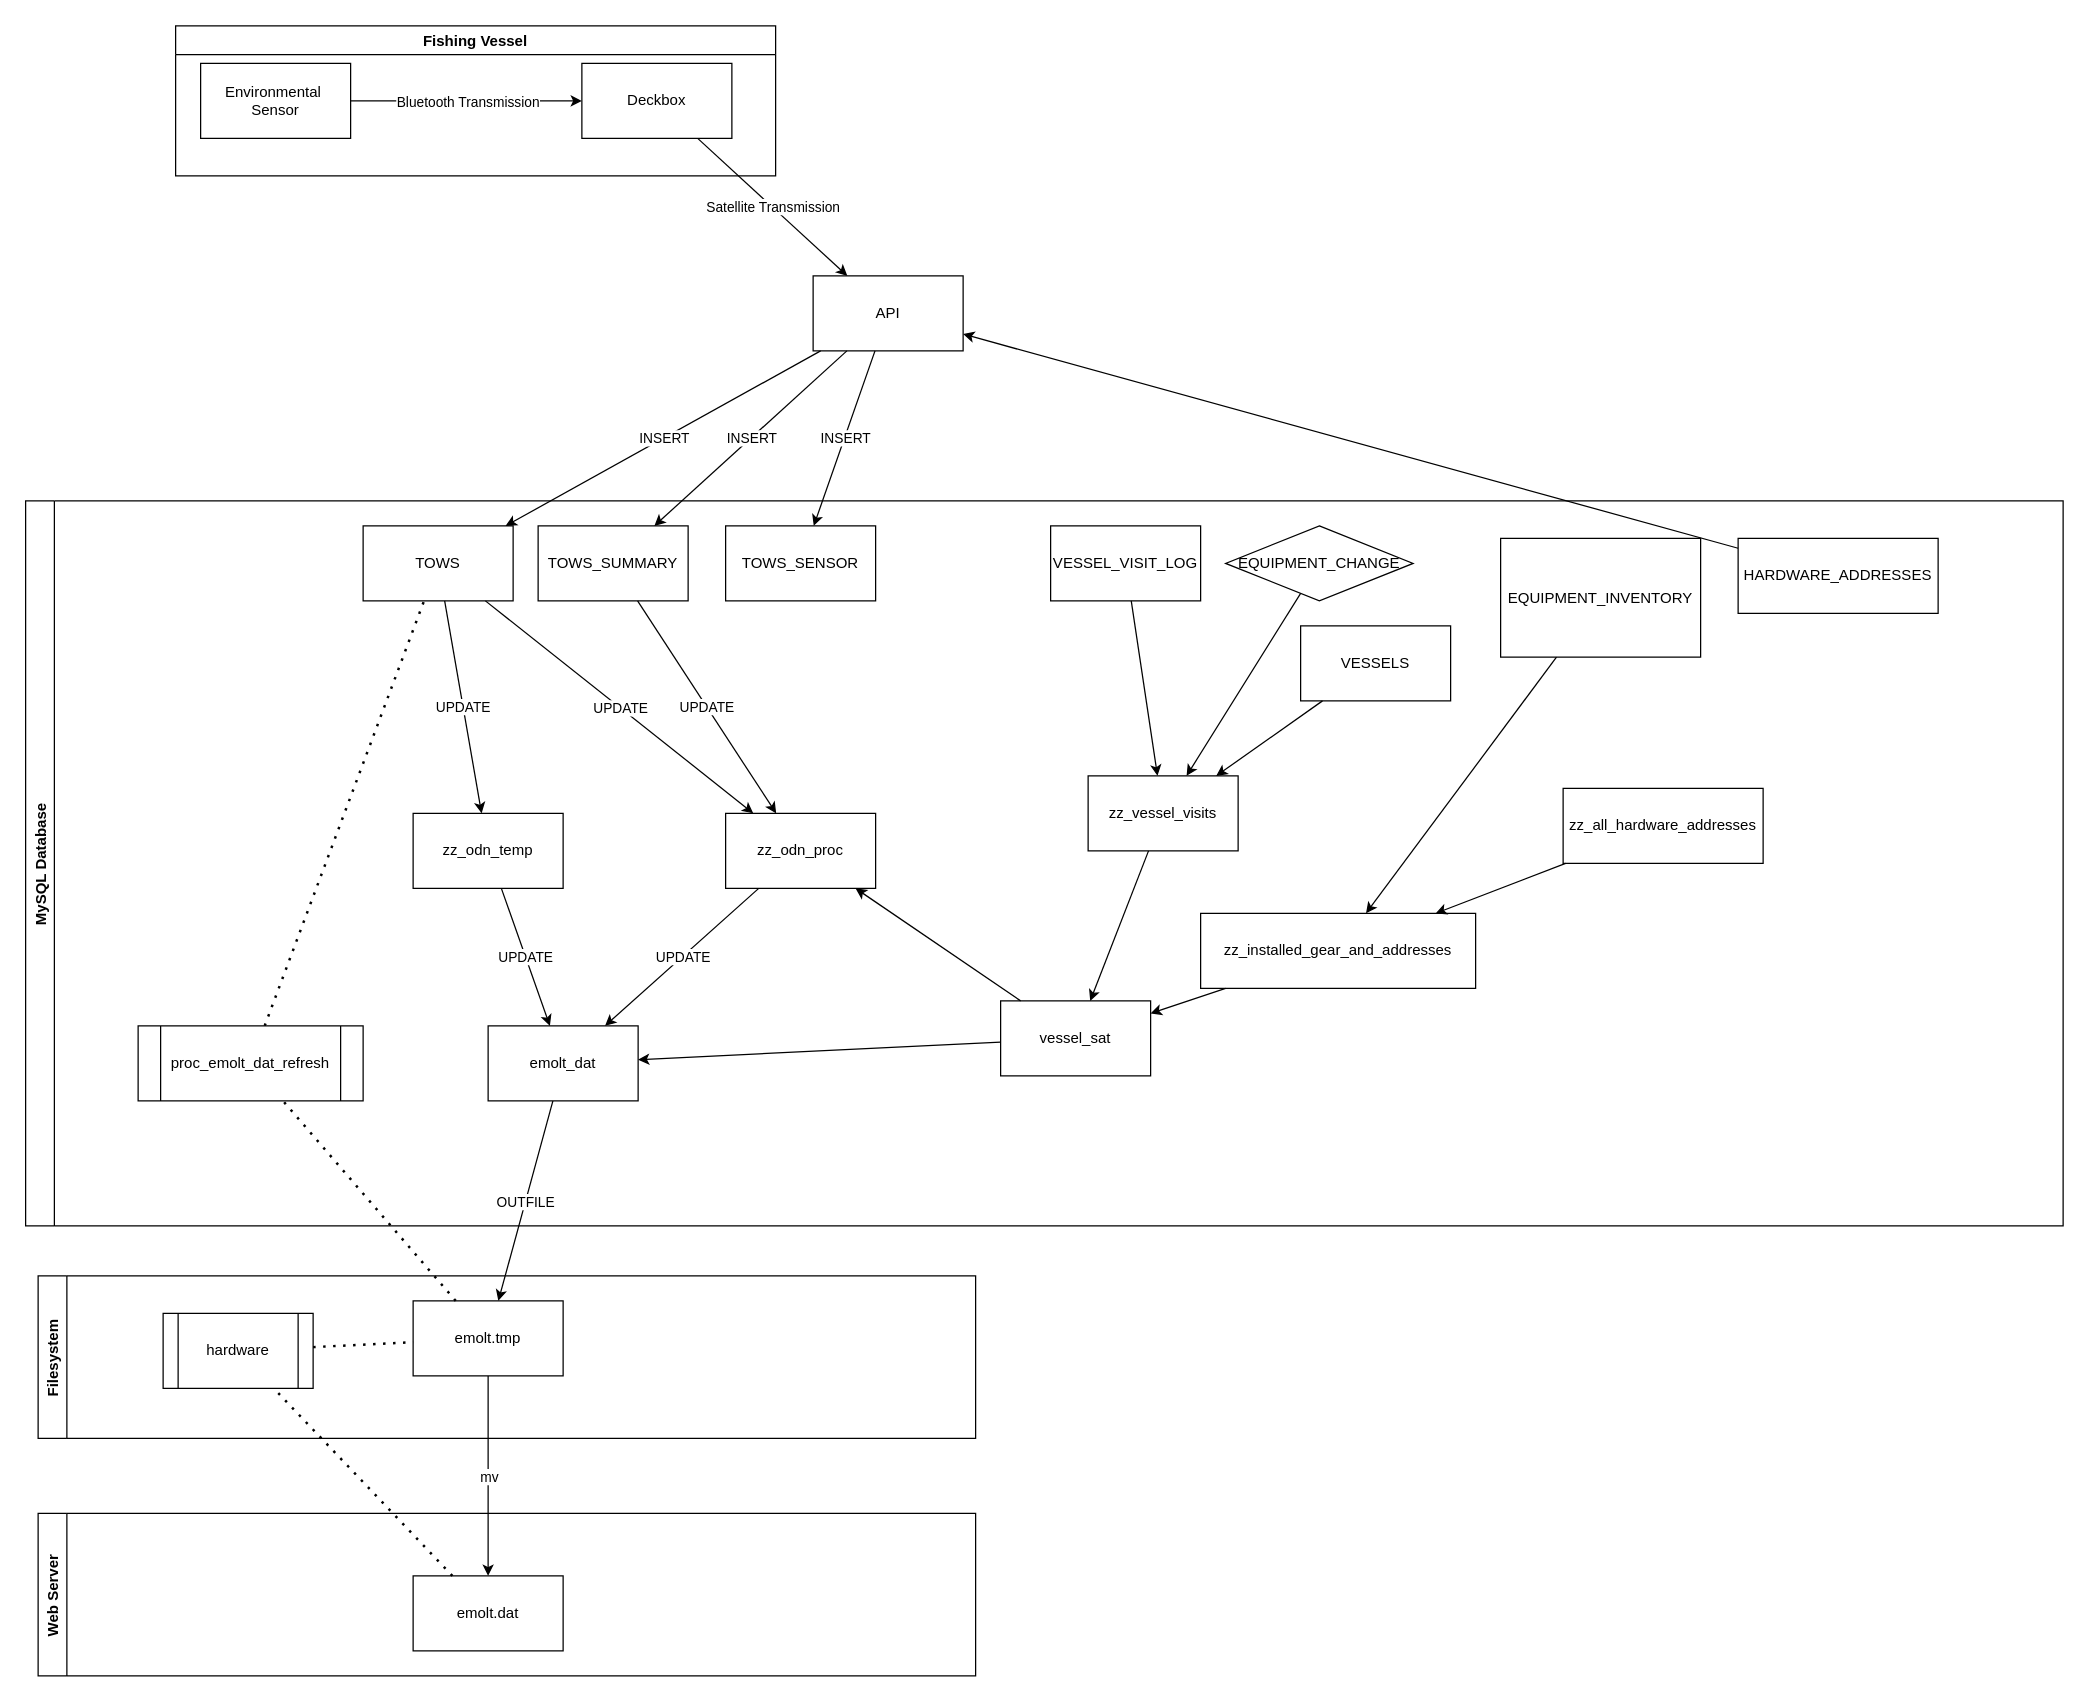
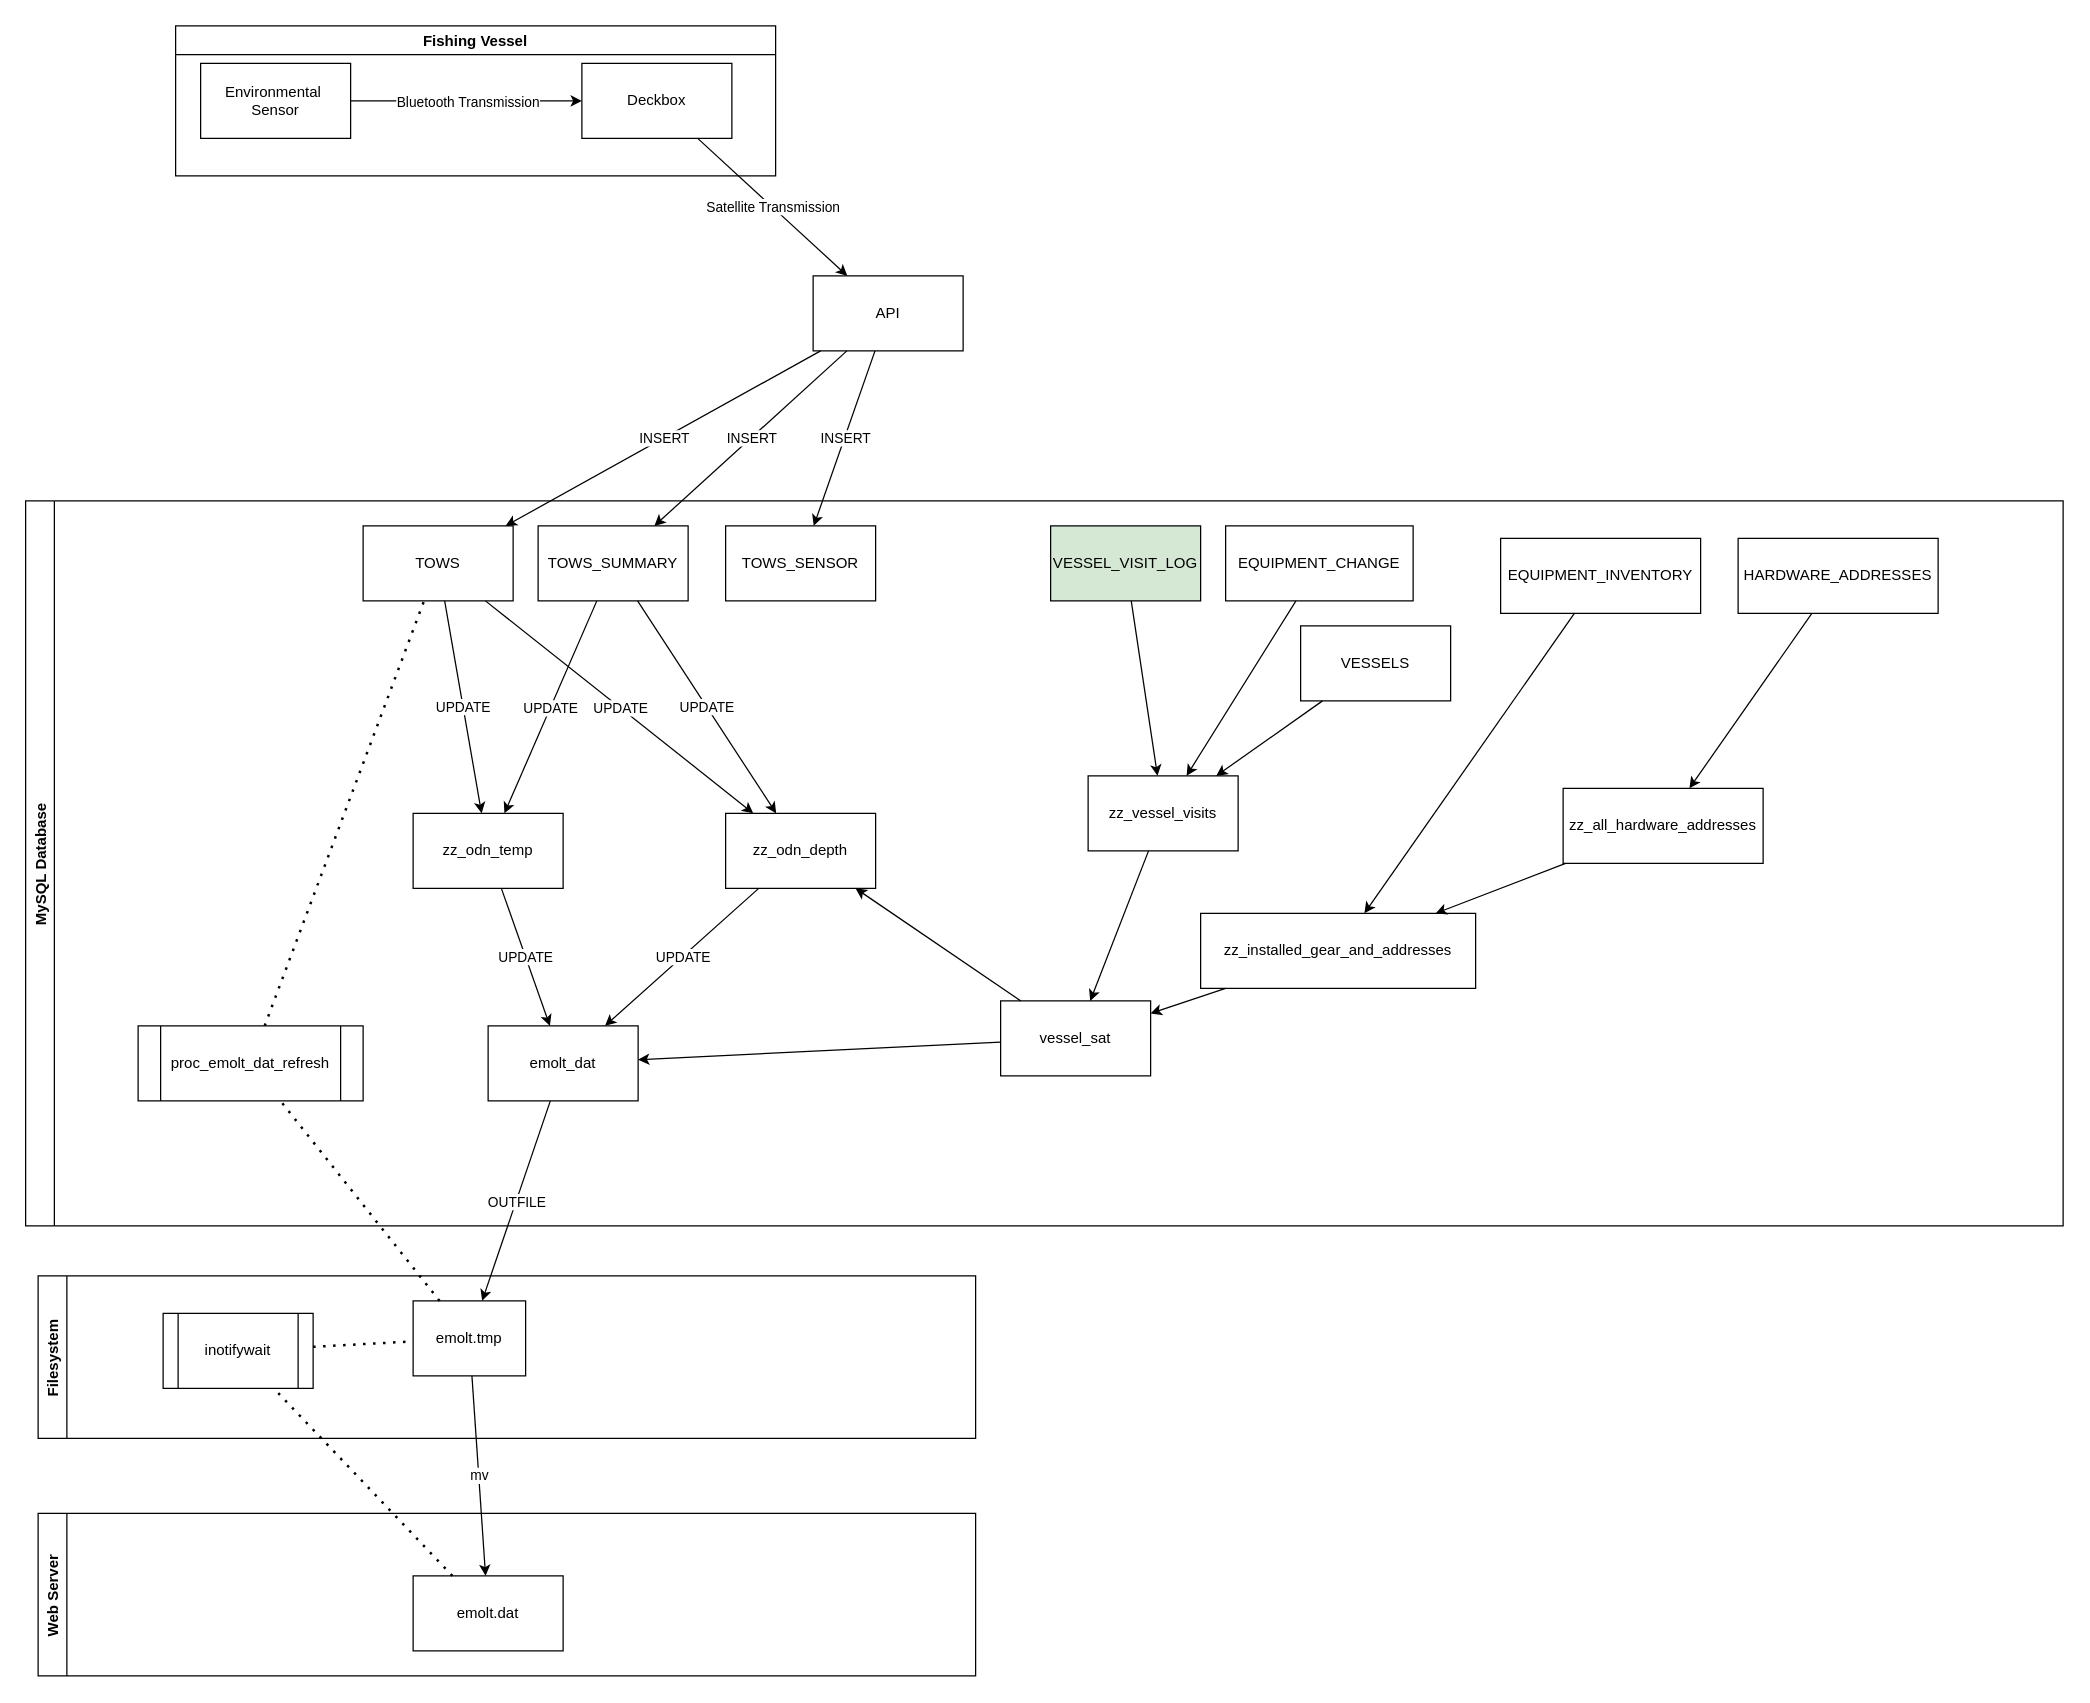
- <mxCell id="53" value="" style="endArrow=classic;html=1;rounded=0;" edge="1" parent="30" source="52" target="7"><mxGeometry width="50" height="50" relative="1" as="geometry"><mxPoint x="1275.455" y="100" as="sourcePoint" /><mxPoint x="1284.545" y="150" as="targetPoint" /></mxGeometry></mxCell>
+ <mxCell id="53" value="" style="endArrow=classic;html=1;rounded=0;" edge="1" parent="30" source="52" target="51"><mxGeometry width="50" height="50" relative="1" as="geometry"><mxPoint x="1275.455" y="100" as="sourcePoint" /><mxPoint x="1284.545" y="150" as="targetPoint" /></mxGeometry></mxCell>
- <mxCell id="45" value="VESSEL_VISIT_LOG" style="rounded=0;whiteSpace=wrap;html=1;strokeColor=#000000;" vertex="1" parent="30"><mxGeometry x="820" y="20" width="120" height="60" as="geometry" /></mxCell>
+ <mxCell id="45" value="VESSEL_VISIT_LOG" style="rounded=0;whiteSpace=wrap;html=1;strokeColor=#000000;fillColor=#d5e8d4;" vertex="1" parent="30"><mxGeometry x="820" y="20" width="120" height="60" as="geometry" /></mxCell>
- <mxCell id="47" value="EQUIPMENT_CHANGE" style="rhombus;whiteSpace=wrap;html=1;strokeColor=#000000;" vertex="1" parent="30"><mxGeometry x="960" y="20" width="150" height="60" as="geometry" /></mxCell>
+ <mxCell id="47" value="EQUIPMENT_CHANGE" style="rounded=0;whiteSpace=wrap;html=1;strokeColor=#000000;" vertex="1" parent="30"><mxGeometry x="960" y="20" width="150" height="60" as="geometry" /></mxCell>
- <mxCell id="65" value="EQUIPMENT_INVENTORY" style="rounded=0;whiteSpace=wrap;html=1;strokeColor=#000000;" vertex="1" parent="1"><mxGeometry x="1200" y="430" width="160" height="95" as="geometry" /></mxCell>
+ <mxCell id="65" value="EQUIPMENT_INVENTORY" style="rounded=0;whiteSpace=wrap;html=1;strokeColor=#000000;" vertex="1" parent="1"><mxGeometry x="1200" y="430" width="160" height="60" as="geometry" /></mxCell>
+ <mxCell id="59" value="" style="endArrow=classic;html=1;rounded=0;" edge="1" parent="1" source="11" target="34"><mxGeometry relative="1" as="geometry"><mxPoint x="481.304" y="680" as="sourcePoint" /><mxPoint x="488.696" y="850" as="targetPoint" /></mxGeometry></mxCell>
+ <mxCell id="60" value="UPDATE" style="edgeLabel;resizable=0;html=1;align=center;verticalAlign=middle;" connectable="0" vertex="1" parent="59"><mxGeometry relative="1" as="geometry" /></mxCell>
- <mxCell id="35" value="zz_odn_proc" style="rounded=0;whiteSpace=wrap;html=1;" vertex="1" parent="30"><mxGeometry x="560" y="250" width="120" height="60" as="geometry" /></mxCell>
+ <mxCell id="35" value="zz_odn_depth" style="rounded=0;whiteSpace=wrap;html=1;" vertex="1" parent="30"><mxGeometry x="560" y="250" width="120" height="60" as="geometry" /></mxCell>
- <mxCell id="19" value="emolt.tmp" style="rounded=0;whiteSpace=wrap;html=1;" parent="1" vertex="1"><mxGeometry x="330" y="1040" width="120" height="60" as="geometry" /></mxCell>
+ <mxCell id="19" value="emolt.tmp" style="rounded=0;whiteSpace=wrap;html=1;" parent="1" vertex="1"><mxGeometry x="330" y="1040" width="90" height="60" as="geometry" /></mxCell>
- <mxCell id="27" value="hardware" style="shape=process;whiteSpace=wrap;html=1;backgroundOutline=1;" parent="1" vertex="1"><mxGeometry x="130" y="1050" width="120" height="60" as="geometry" /></mxCell>
+ <mxCell id="27" value="inotifywait" style="shape=process;whiteSpace=wrap;html=1;backgroundOutline=1;" parent="1" vertex="1"><mxGeometry x="130" y="1050" width="120" height="60" as="geometry" /></mxCell>
